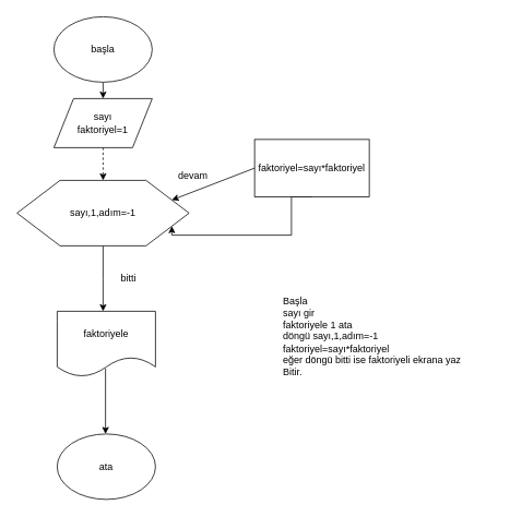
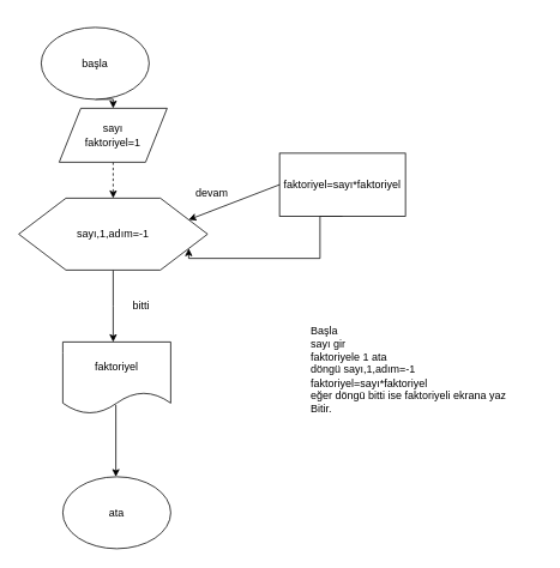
- <mxCell id="4" value="başla" style="ellipse;whiteSpace=wrap;html=1;" parent="1" vertex="1"><mxGeometry x="65" y="20" width="120" height="80" as="geometry" /></mxCell>
+ <mxCell id="4" value="başla" style="ellipse;whiteSpace=wrap;html=1;" parent="1" vertex="1"><mxGeometry x="45" y="30" width="120" height="80" as="geometry" /></mxCell>
- <mxCell id="13" value="faktoriyele" style="shape=document;whiteSpace=wrap;html=1;boundedLbl=1;" parent="1" vertex="1"><mxGeometry x="69" y="380" width="120" height="80" as="geometry" /></mxCell>
+ <mxCell id="13" value="faktoriyel" style="shape=document;whiteSpace=wrap;html=1;boundedLbl=1;" parent="1" vertex="1"><mxGeometry x="69" y="380" width="120" height="80" as="geometry" /></mxCell>
